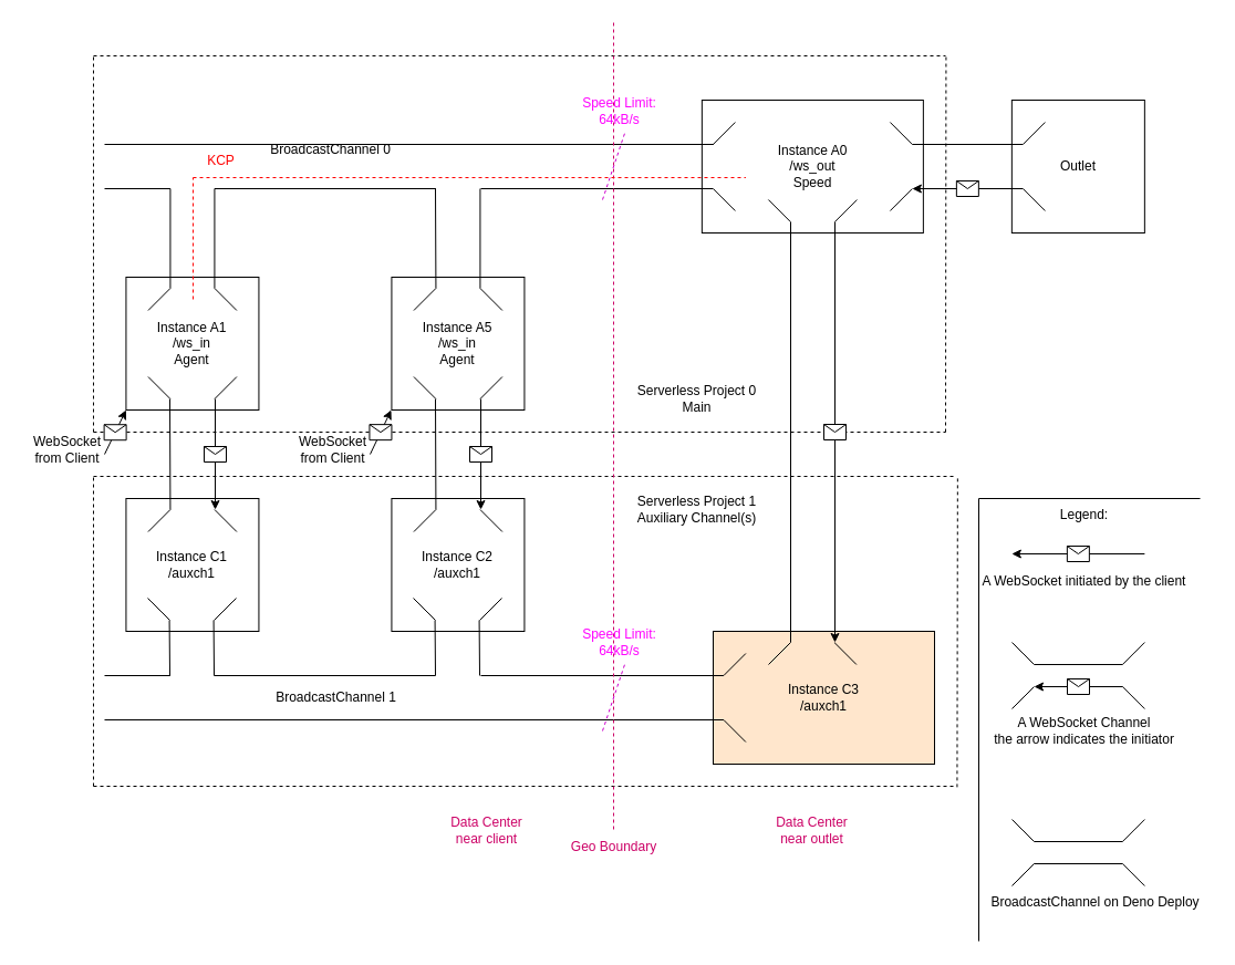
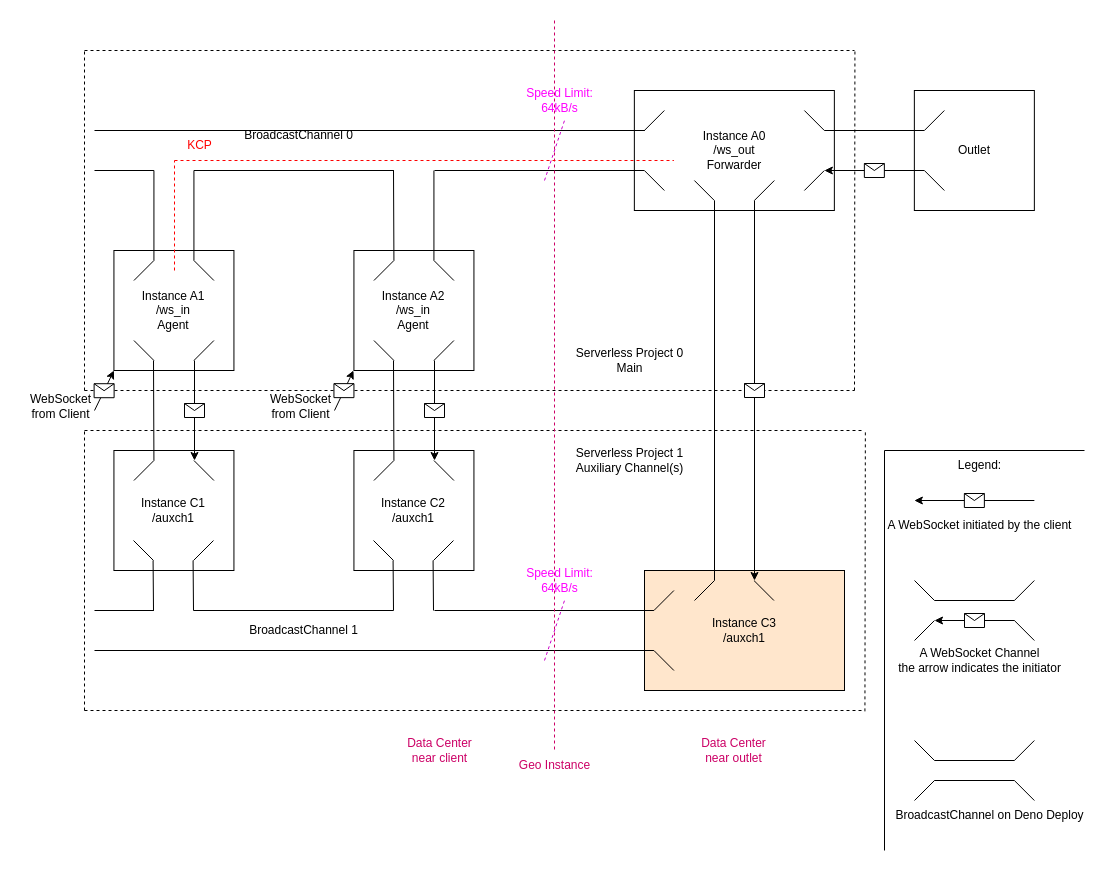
- <mxCell id="7" value="Instance A0&lt;br&gt;/ws_out&lt;br&gt;Speed" style="rounded=0;whiteSpace=wrap;html=1;" parent="1" vertex="1"><mxGeometry x="633.86" y="90" width="200" height="120" as="geometry" /></mxCell>
+ <mxCell id="7" value="Instance A0&lt;br&gt;/ws_out&lt;br&gt;Forwarder" style="rounded=0;whiteSpace=wrap;html=1;" parent="1" vertex="1"><mxGeometry x="633.86" y="90" width="200" height="120" as="geometry" /></mxCell>
- <mxCell id="5" value="Instance A5&lt;br&gt;/ws_in&lt;br&gt;Agent" style="rounded=0;whiteSpace=wrap;html=1;" parent="1" vertex="1"><mxGeometry x="353.43" y="250" width="120" height="120" as="geometry" /></mxCell>
+ <mxCell id="5" value="Instance A2&lt;br&gt;/ws_in&lt;br&gt;Agent" style="rounded=0;whiteSpace=wrap;html=1;" parent="1" vertex="1"><mxGeometry x="353.43" y="250" width="120" height="120" as="geometry" /></mxCell>
- <mxCell id="87" value="&lt;font&gt;Geo Boundary&lt;/font&gt;" style="text;html=1;align=center;verticalAlign=middle;resizable=0;points=[];autosize=1;strokeColor=none;fillColor=none;fontColor=#CC0066;" parent="1" vertex="1"><mxGeometry x="504" y="750" width="100" height="30" as="geometry" /></mxCell>
+ <mxCell id="87" value="&lt;font&gt;Geo Instance&lt;/font&gt;" style="text;html=1;align=center;verticalAlign=middle;resizable=0;points=[];autosize=1;strokeColor=none;fillColor=none;fontColor=#CC0066;" parent="1" vertex="1"><mxGeometry x="504" y="750" width="100" height="30" as="geometry" /></mxCell>
